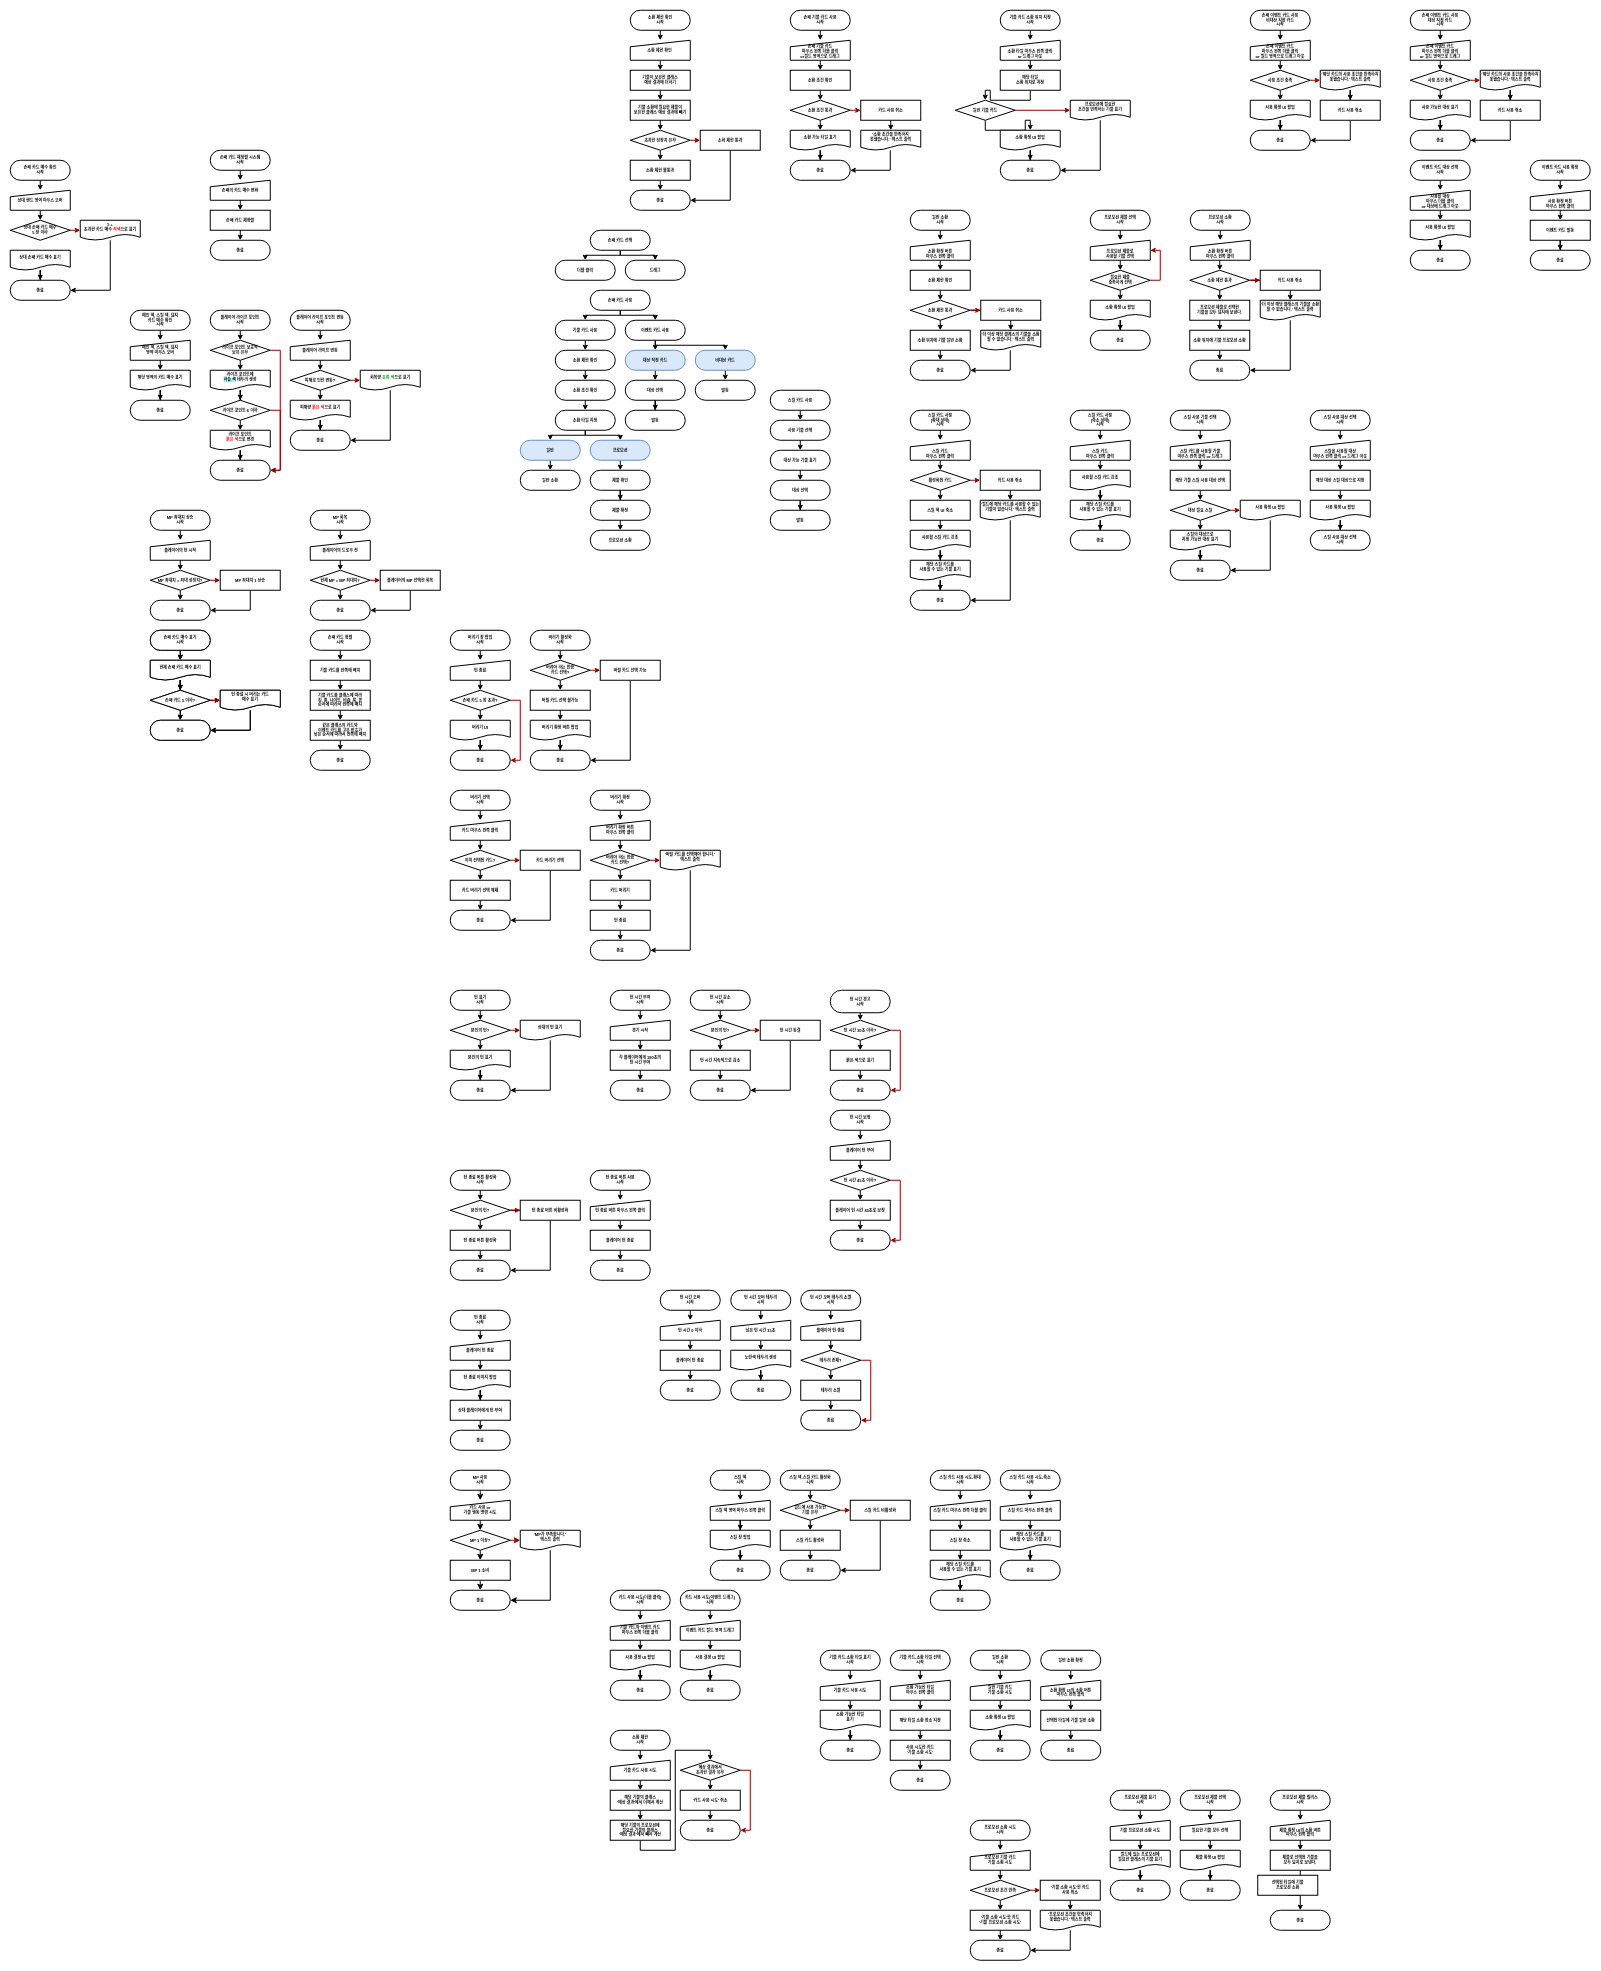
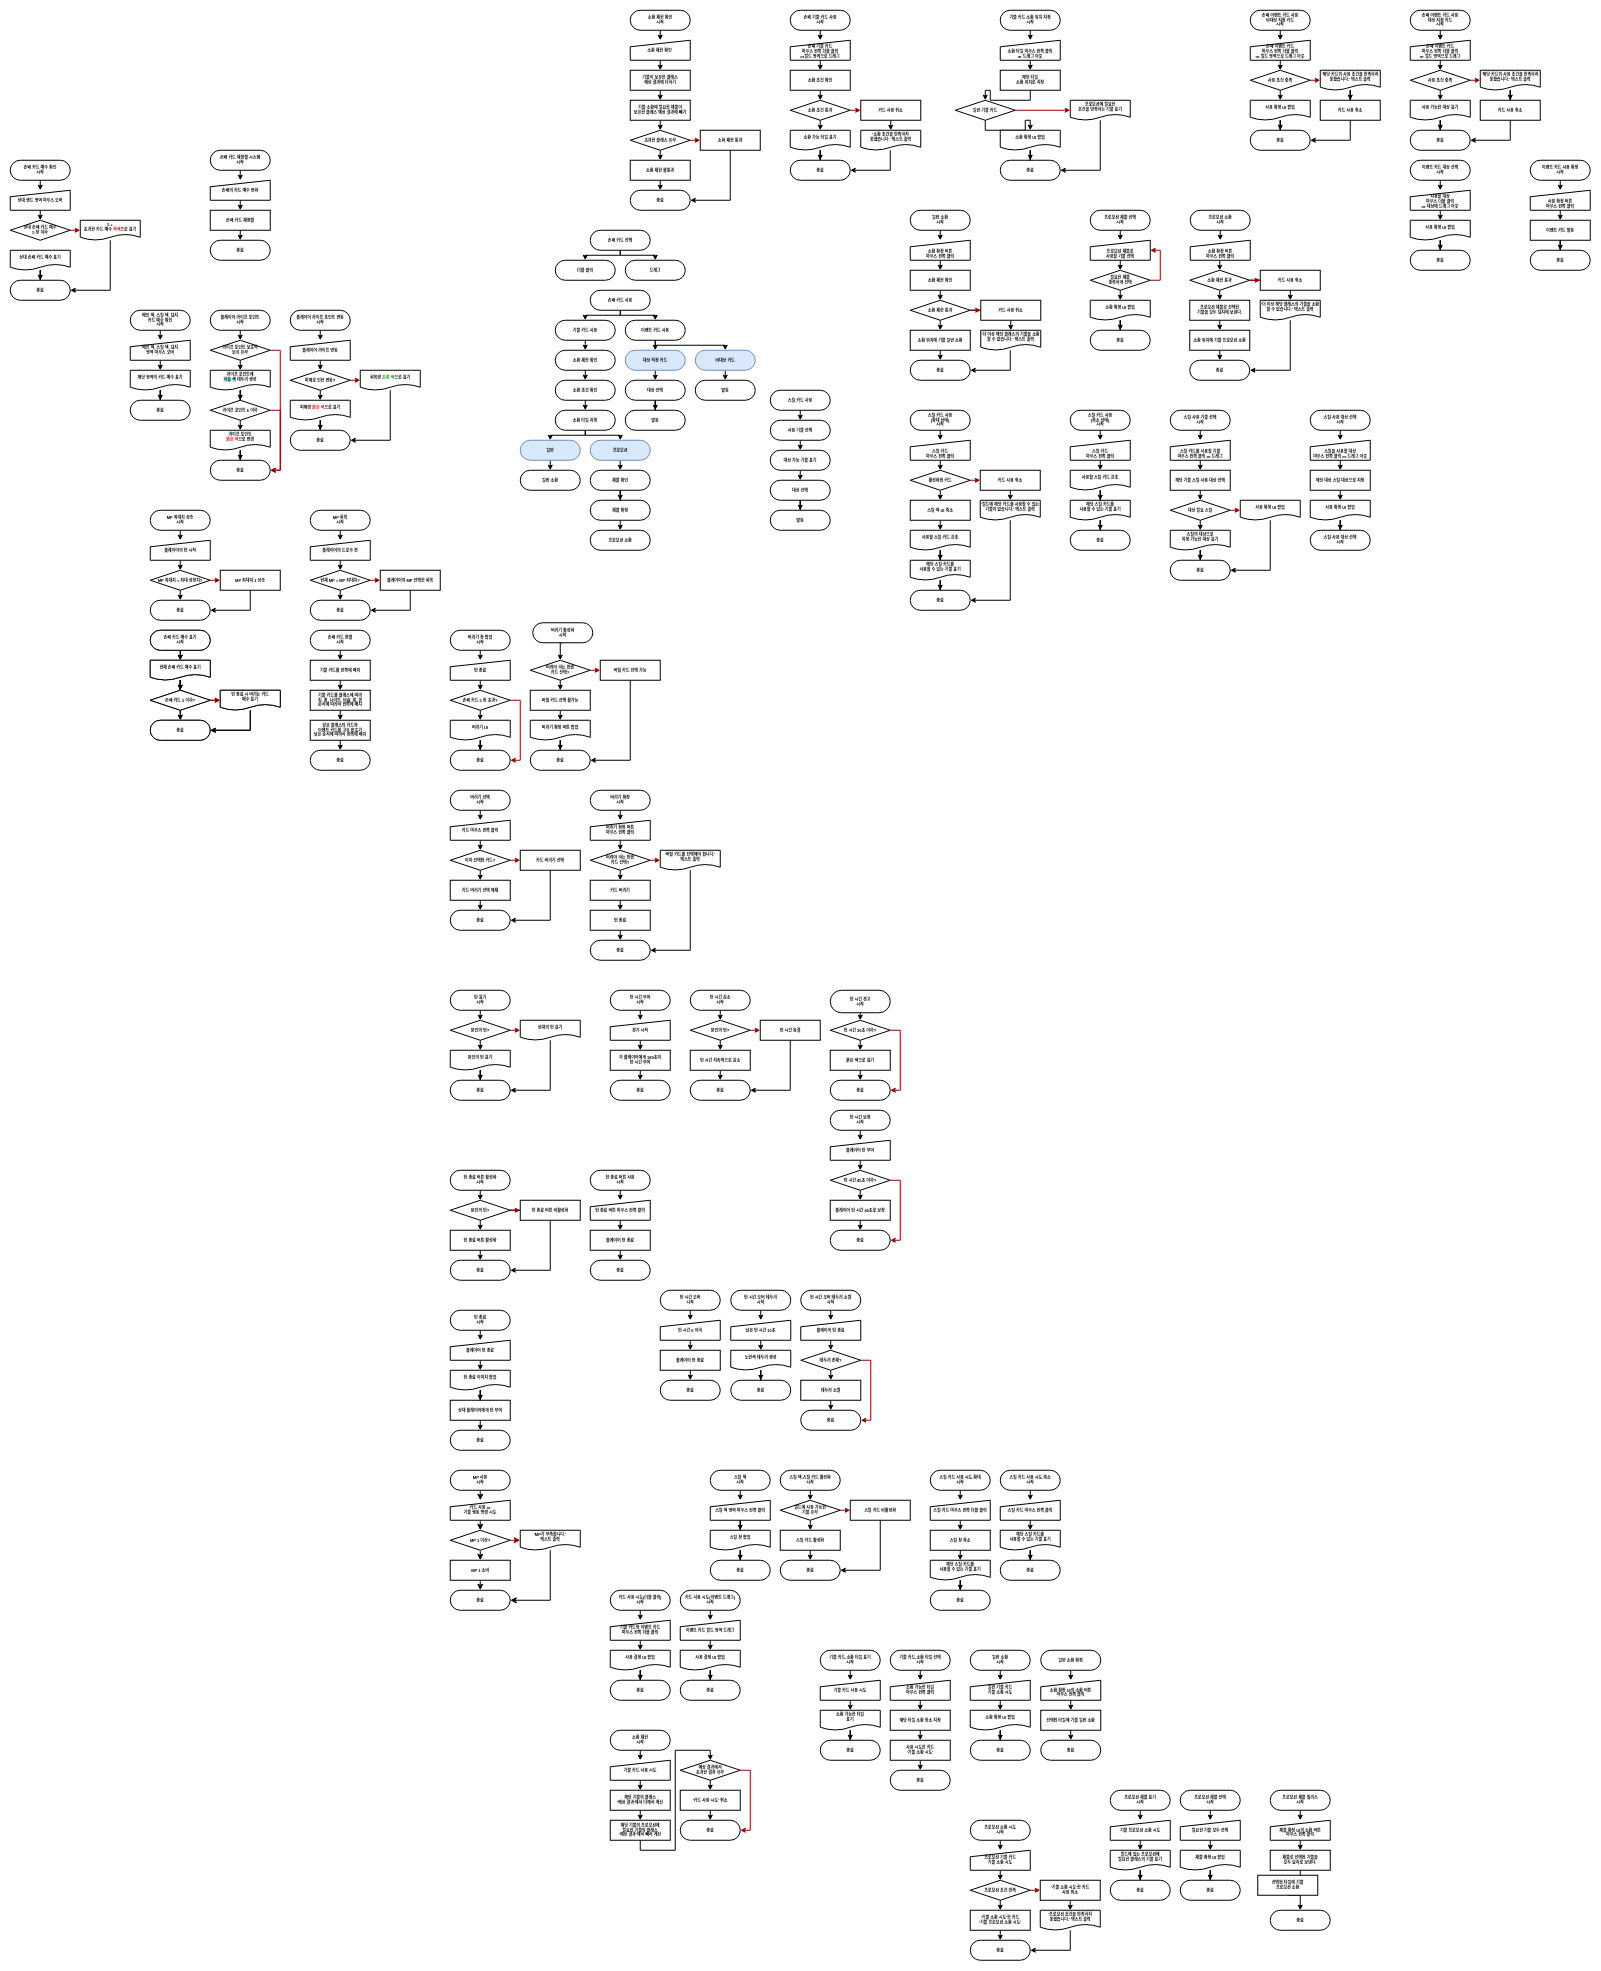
- <mxCell id="535" value="초과한 성장치 유무" style="rhombus;whiteSpace=wrap;html=1;fontSize=8;fontStyle=1;strokeWidth=2;verticalAlign=middle;fontColor=default;" parent="1" vertex="1"><mxGeometry x="1260" y="260" width="120" height="40" as="geometry" /></mxCell>
+ <mxCell id="535" value="초과한 클래스 유무" style="rhombus;whiteSpace=wrap;html=1;fontSize=8;fontStyle=1;strokeWidth=2;verticalAlign=middle;fontColor=default;" parent="1" vertex="1"><mxGeometry x="1260" y="260" width="120" height="40" as="geometry" /></mxCell>
- <mxCell id="112" value="버리기 활성화&lt;div&gt;시작&lt;/div&gt;" style="rounded=1;whiteSpace=wrap;html=1;arcSize=50;fontSize=8;fontStyle=1;strokeWidth=2;verticalAlign=middle;" parent="1" vertex="1"><mxGeometry x="1060" y="1260" width="120" height="40" as="geometry" /></mxCell>
+ <mxCell id="112" value="버리기 활성화&lt;div&gt;시작&lt;/div&gt;" style="rounded=1;whiteSpace=wrap;html=1;arcSize=50;fontSize=8;fontStyle=1;strokeWidth=2;verticalAlign=middle;" parent="1" vertex="1"><mxGeometry x="1065" y="1245" width="120" height="40" as="geometry" /></mxCell>
